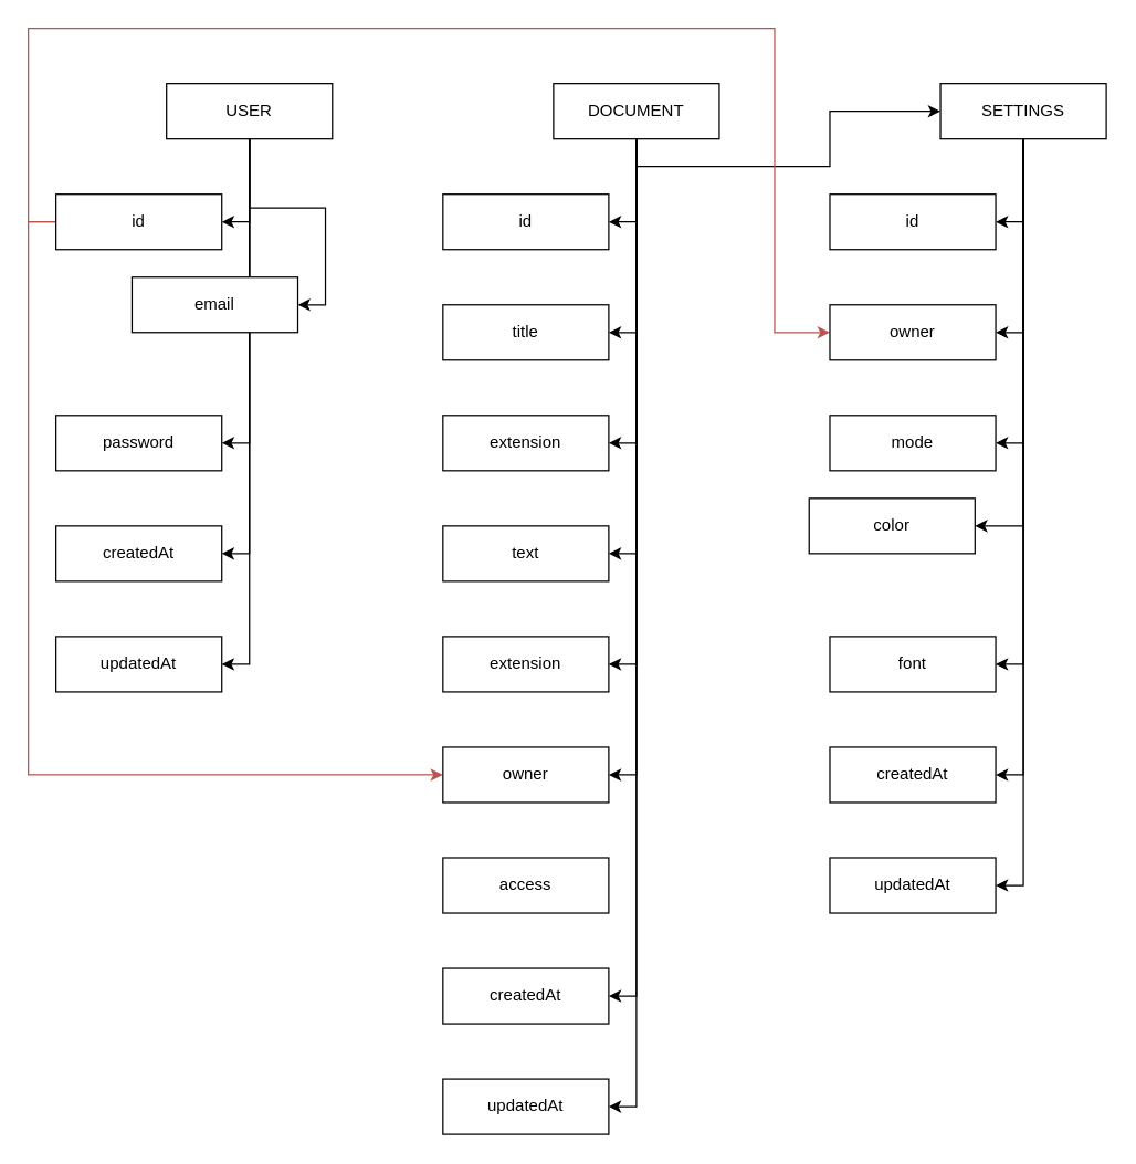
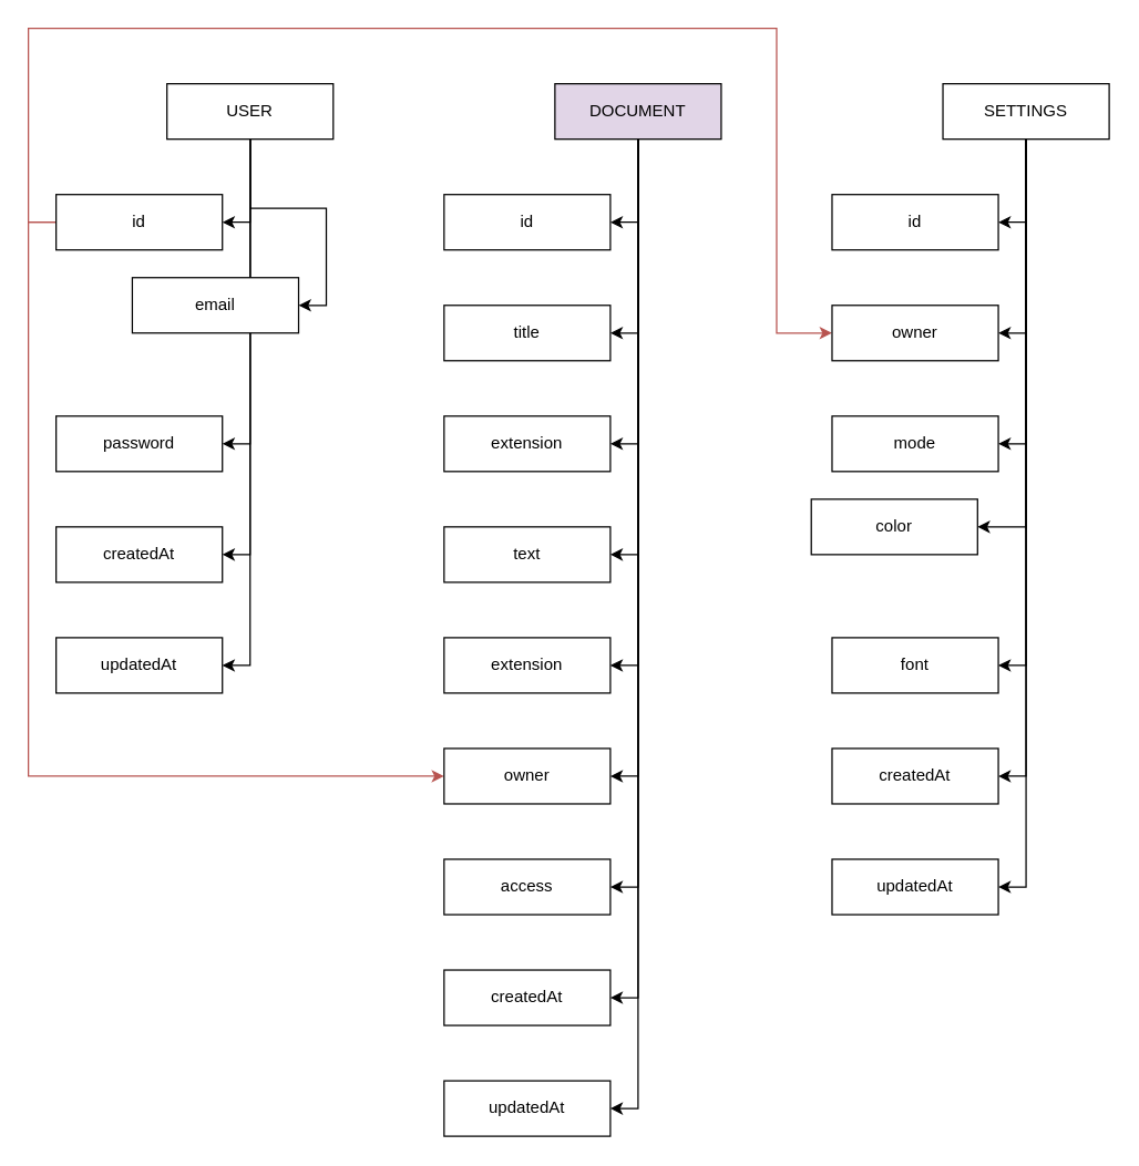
- <mxCell id="17" value="DOCUMENT" style="rounded=0;whiteSpace=wrap;html=1;" vertex="1" parent="1"><mxGeometry x="400" y="60" width="120" height="40" as="geometry" /></mxCell>
+ <mxCell id="17" value="DOCUMENT" style="rounded=0;whiteSpace=wrap;html=1;fillColor=#e1d5e7;" vertex="1" parent="1"><mxGeometry x="400" y="60" width="120" height="40" as="geometry" /></mxCell>
- <mxCell id="14" style="edgeStyle=orthogonalEdgeStyle;rounded=0;orthogonalLoop=1;jettySize=auto;html=1;exitX=0.5;exitY=1;exitDx=0;exitDy=0;" edge="1" parent="1" source="17" target="25"><mxGeometry relative="1" as="geometry" /></mxCell>
+ <mxCell id="14" style="edgeStyle=orthogonalEdgeStyle;rounded=0;orthogonalLoop=1;jettySize=auto;html=1;exitX=0.5;exitY=1;exitDx=0;exitDy=0;entryX=1;entryY=0.5;entryDx=0;entryDy=0;" edge="1" parent="1" source="17" target="37"><mxGeometry relative="1" as="geometry" /></mxCell>
